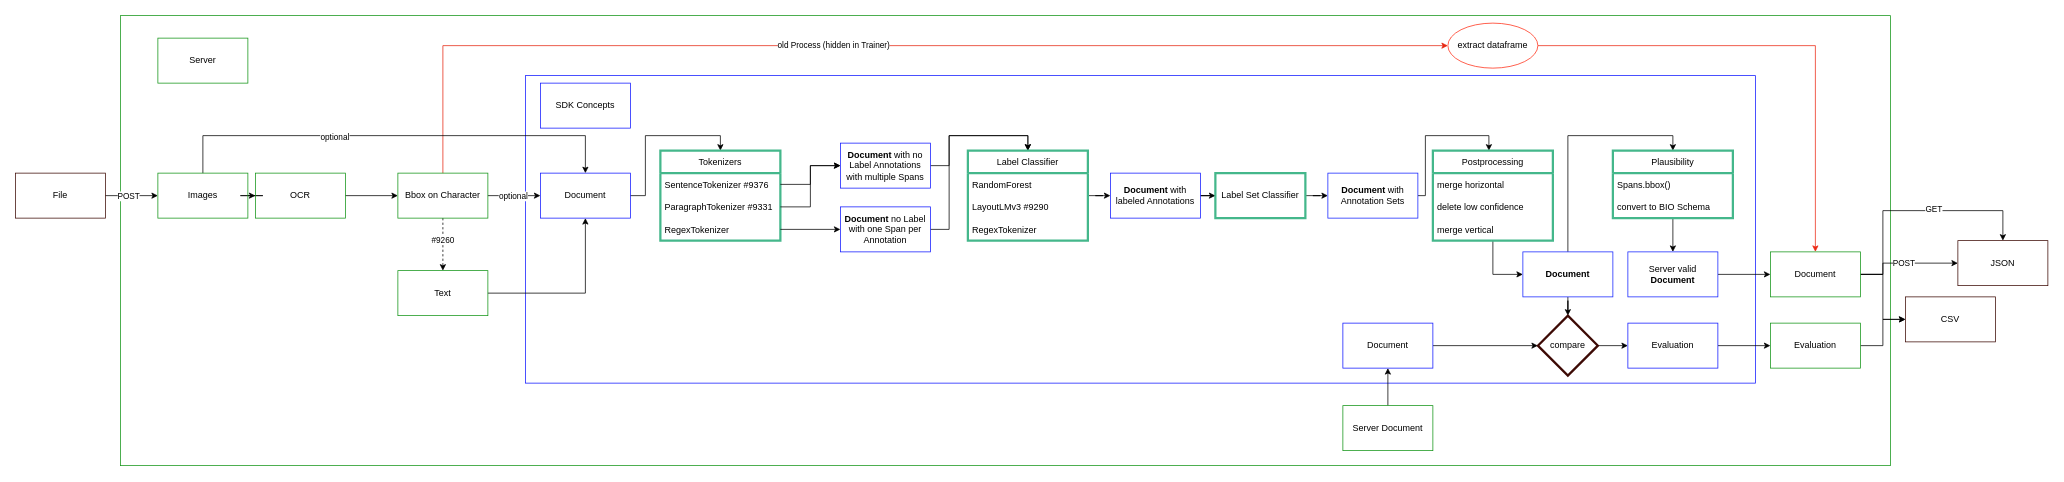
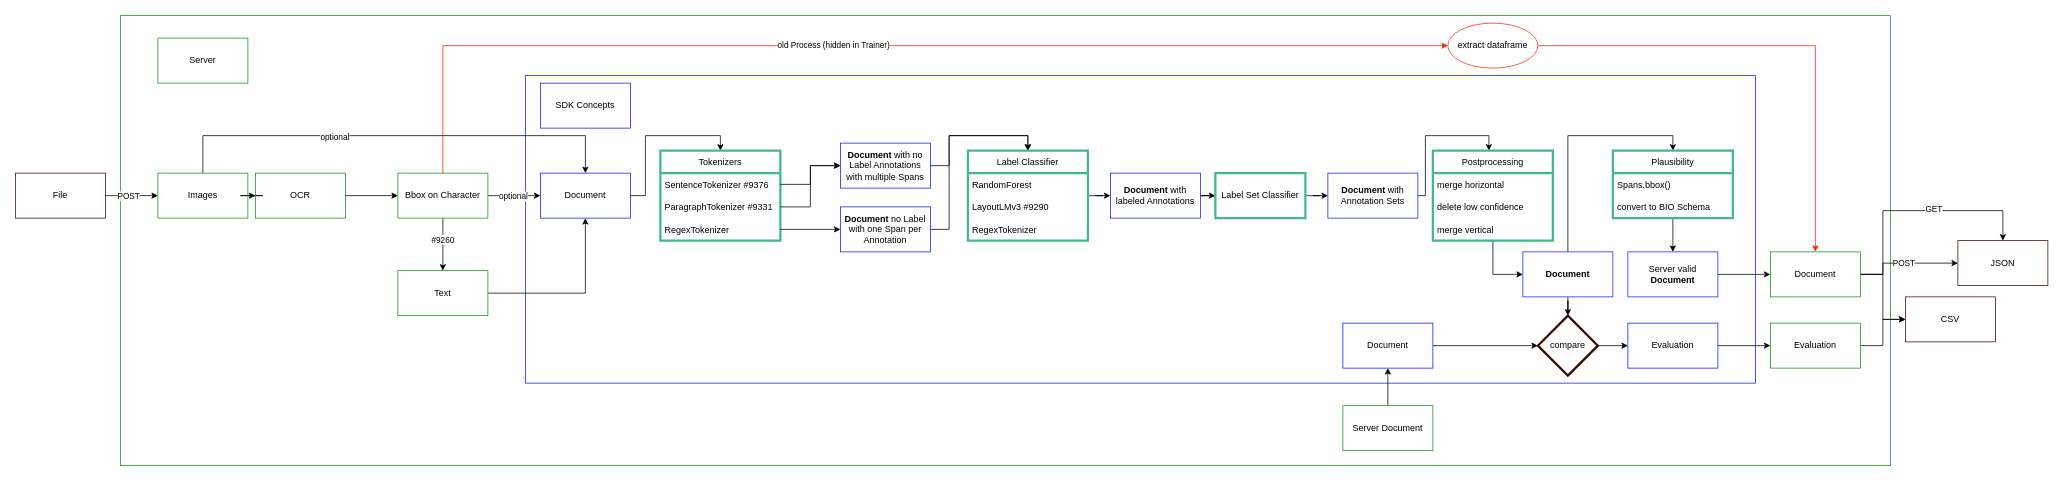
- <mxCell id="20" value="" style="edgeStyle=orthogonalEdgeStyle;rounded=0;orthogonalLoop=1;jettySize=auto;html=1;dashed=1;" edge="1" parent="1" source="22" target="24"><mxGeometry relative="1" as="geometry" /></mxCell>
+ <mxCell id="20" value="" style="edgeStyle=orthogonalEdgeStyle;rounded=0;orthogonalLoop=1;jettySize=auto;html=1;" edge="1" parent="1" source="22" target="24"><mxGeometry relative="1" as="geometry" /></mxCell>
